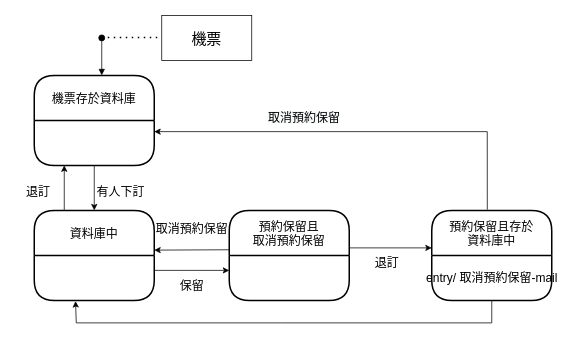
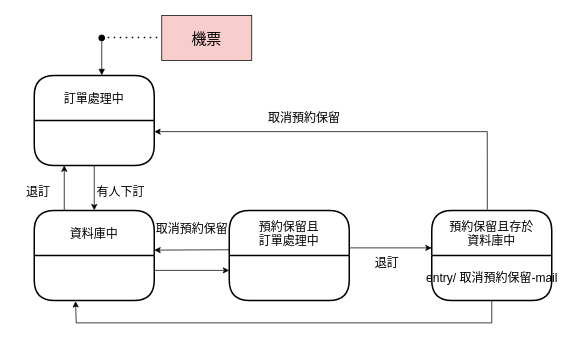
- <mxCell id="2" value="&lt;font style=&quot;font-size: 20px;&quot;&gt;機票&lt;/font&gt;" style="rounded=0;whiteSpace=wrap;html=1;" vertex="1" parent="1"><mxGeometry x="215" y="20" width="120" height="60" as="geometry" /></mxCell>
+ <mxCell id="2" value="&lt;font style=&quot;font-size: 20px;&quot;&gt;機票&lt;/font&gt;" style="rounded=0;whiteSpace=wrap;html=1;fillColor=#f8cecc;" vertex="1" parent="1"><mxGeometry x="215" y="20" width="120" height="60" as="geometry" /></mxCell>
- <mxCell id="5" value="機票存於資料庫" style="swimlane;childLayout=stackLayout;horizontal=1;startSize=60;horizontalStack=0;rounded=1;fontSize=16;fontStyle=0;strokeWidth=2;resizeParent=0;resizeLast=1;shadow=0;dashed=0;align=center;strokeColor=#000000;" vertex="1" parent="1"><mxGeometry x="45" y="100" width="160" height="120" as="geometry" /></mxCell>
+ <mxCell id="5" value="訂單處理中" style="swimlane;childLayout=stackLayout;horizontal=1;startSize=60;horizontalStack=0;rounded=1;fontSize=16;fontStyle=0;strokeWidth=2;resizeParent=0;resizeLast=1;shadow=0;dashed=0;align=center;strokeColor=#000000;" vertex="1" parent="1"><mxGeometry x="45" y="100" width="160" height="120" as="geometry" /></mxCell>
- <mxCell id="7" value="預約保留且&#10;取消預約保留" style="swimlane;childLayout=stackLayout;horizontal=1;startSize=60;horizontalStack=0;rounded=1;fontSize=16;fontStyle=0;strokeWidth=2;resizeParent=0;resizeLast=1;shadow=0;dashed=0;align=center;strokeColor=#000000;" vertex="1" parent="1"><mxGeometry x="305" y="280" width="160" height="120" as="geometry" /></mxCell>
+ <mxCell id="7" value="預約保留且&#10;訂單處理中" style="swimlane;childLayout=stackLayout;horizontal=1;startSize=60;horizontalStack=0;rounded=1;fontSize=16;fontStyle=0;strokeWidth=2;resizeParent=0;resizeLast=1;shadow=0;dashed=0;align=center;strokeColor=#000000;" vertex="1" parent="1"><mxGeometry x="305" y="280" width="160" height="120" as="geometry" /></mxCell>
- <mxCell id="19" value="保留" style="text;html=1;align=center;verticalAlign=middle;resizable=0;points=[];autosize=1;strokeColor=none;fillColor=none;fontSize=16;" vertex="1" parent="1"><mxGeometry x="225" y="365" width="60" height="30" as="geometry" /></mxCell>
